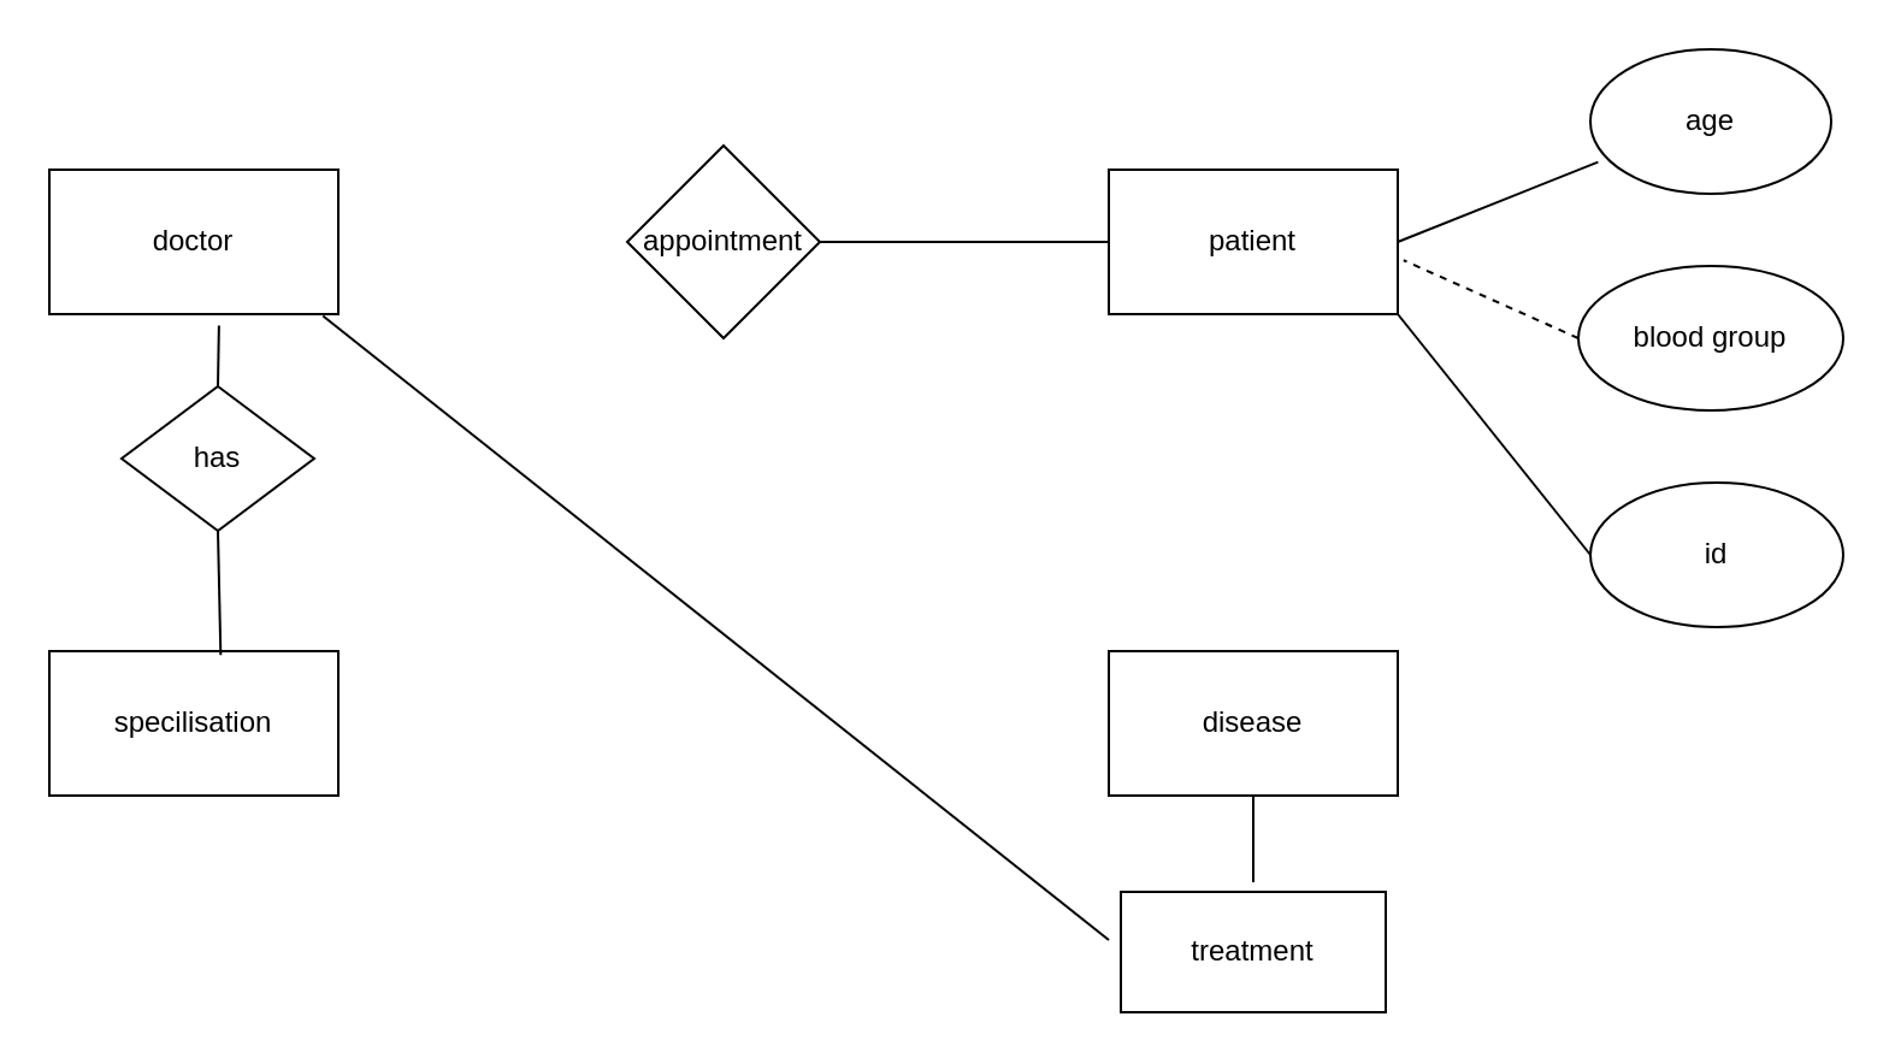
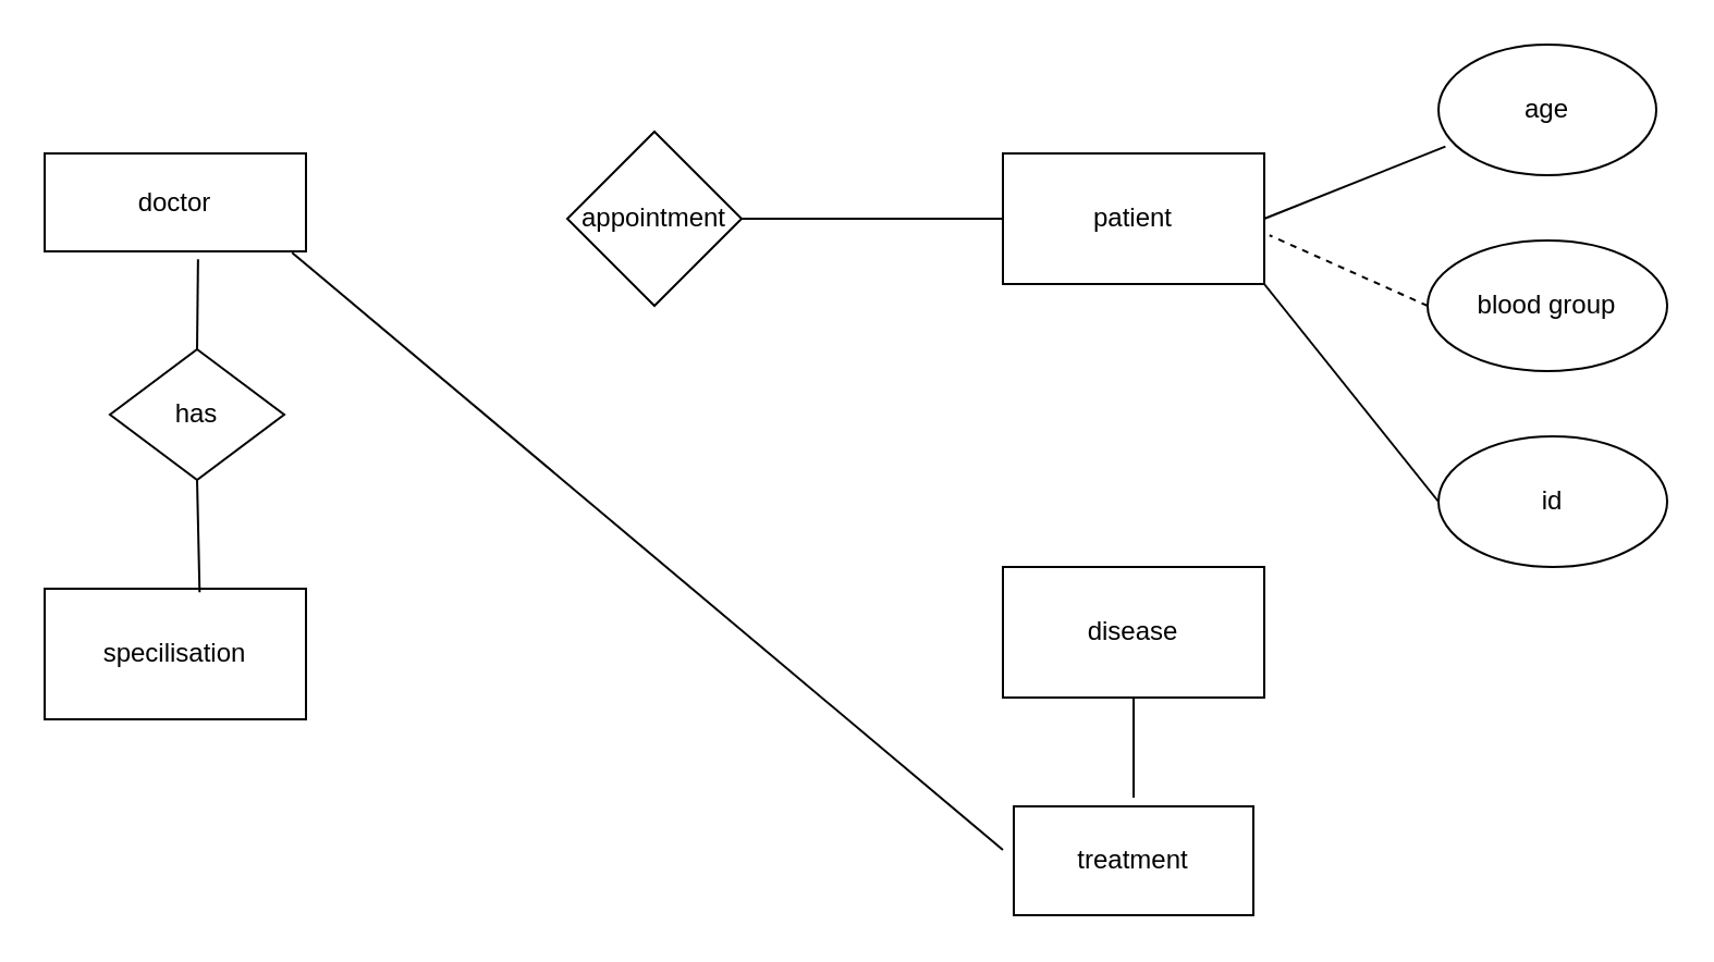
- <mxCell id="2" value="doctor" style="rounded=0;whiteSpace=wrap;html=1;" parent="1" vertex="1"><mxGeometry x="20" y="70" width="120" height="60" as="geometry" /></mxCell>
+ <mxCell id="2" value="doctor" style="rounded=0;whiteSpace=wrap;html=1;" parent="1" vertex="1"><mxGeometry x="20" y="70" width="120" height="45" as="geometry" /></mxCell>
- <mxCell id="6" value="disease" style="rounded=0;whiteSpace=wrap;html=1;" parent="1" vertex="1"><mxGeometry x="460" y="270" width="120" height="60" as="geometry" /></mxCell>
+ <mxCell id="6" value="disease" style="rounded=0;whiteSpace=wrap;html=1;" parent="1" vertex="1"><mxGeometry x="460" y="260" width="120" height="60" as="geometry" /></mxCell>
